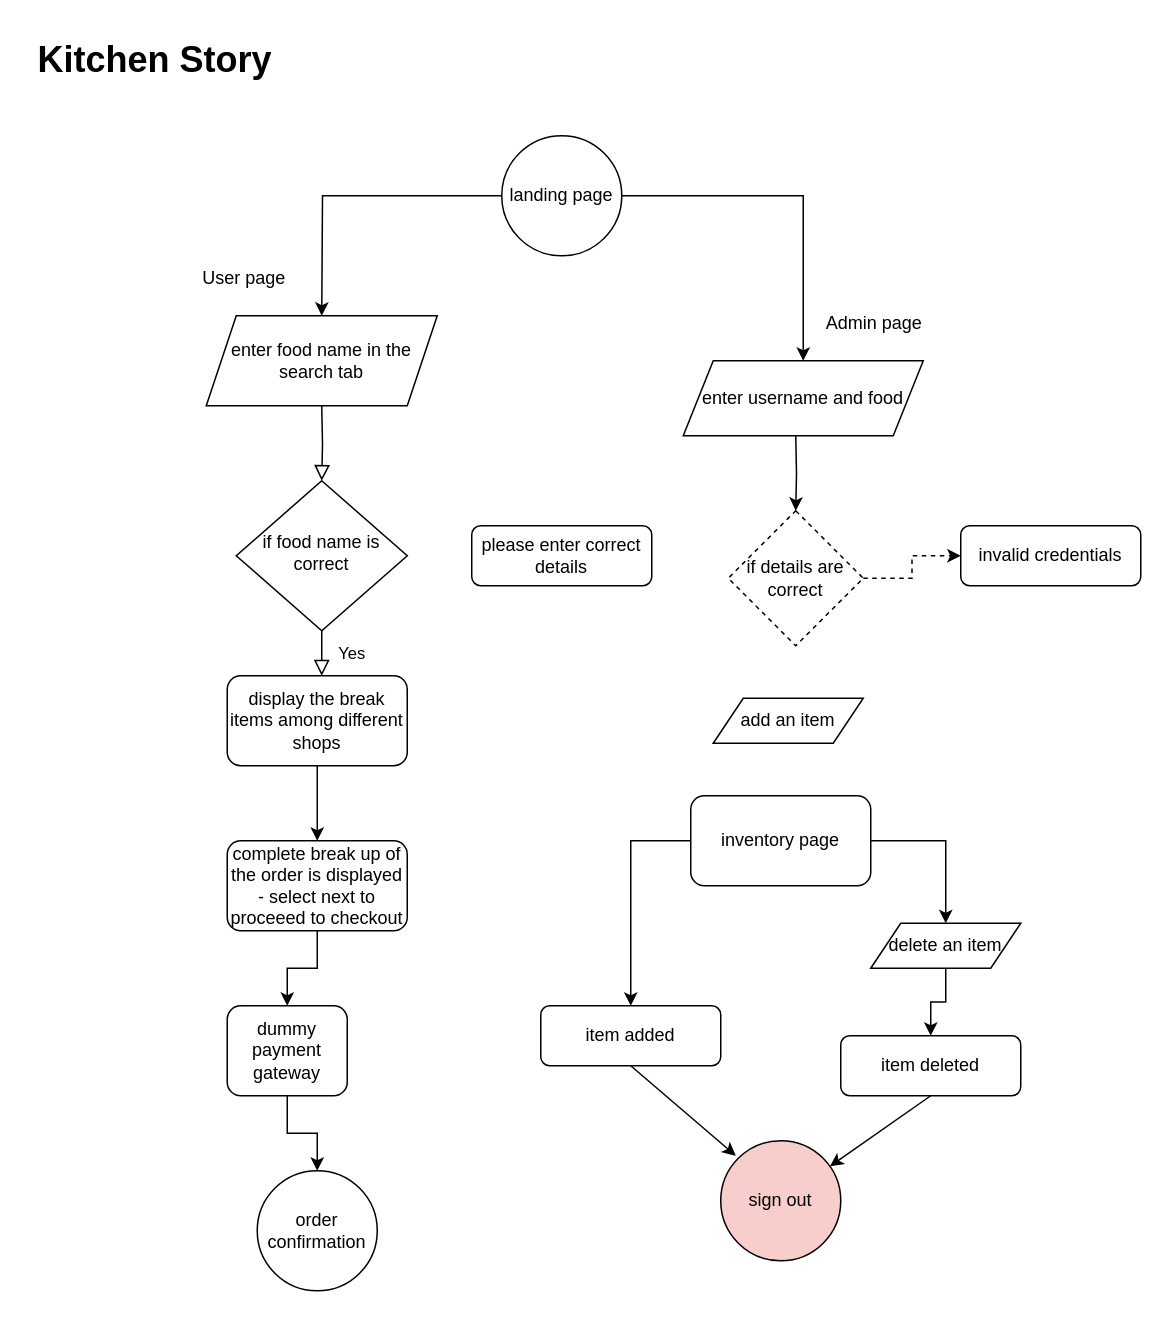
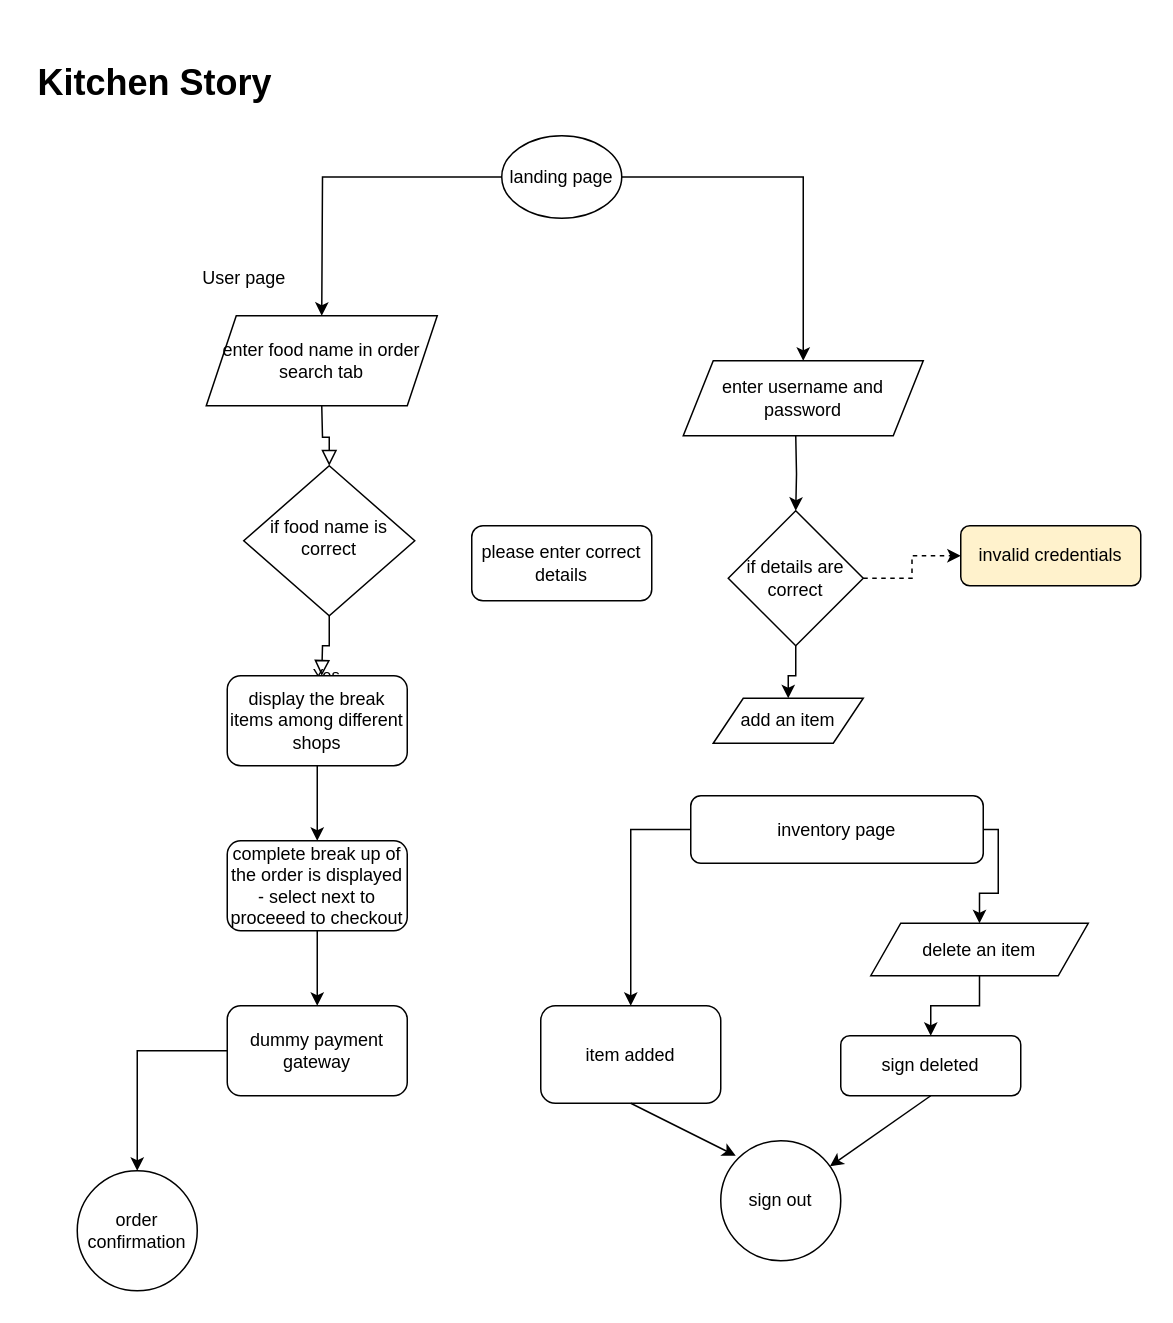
- <mxCell id="36" value="&lt;h1&gt;Kitchen Story&lt;/h1&gt;" style="text;html=1;strokeColor=none;fillColor=none;spacing=5;spacingTop=-20;whiteSpace=wrap;overflow=hidden;rounded=0;" vertex="1" parent="1"><mxGeometry x="20" y="20" width="190" height="120" as="geometry" /></mxCell>
+ <mxCell id="36" value="&lt;h1&gt;Kitchen Story&lt;/h1&gt;" style="text;html=1;strokeColor=none;fillColor=none;spacing=5;spacingTop=-20;whiteSpace=wrap;overflow=hidden;rounded=0;" vertex="1" parent="1"><mxGeometry x="20" y="35" width="190" height="120" as="geometry" /></mxCell>
- <mxCell id="6" value="landing page" style="ellipse;whiteSpace=wrap;html=1;aspect=fixed;" parent="1" vertex="1"><mxGeometry x="334" y="90" width="80" height="80" as="geometry" /></mxCell>
+ <mxCell id="6" value="landing page" style="ellipse;whiteSpace=wrap;html=1;aspect=fixed;" parent="1" vertex="1"><mxGeometry x="334" y="90" width="80" height="55" as="geometry" /></mxCell>
- <mxCell id="34" value="Admin page" style="text;html=1;strokeColor=none;fillColor=none;align=center;verticalAlign=middle;whiteSpace=wrap;rounded=0;" vertex="1" parent="1"><mxGeometry x="540" y="200" width="85" height="30" as="geometry" /></mxCell>
- <mxCell id="26" value="enter food name in the search tab" style="shape=parallelogram;perimeter=parallelogramPerimeter;whiteSpace=wrap;html=1;fixedSize=1;" vertex="1" parent="1"><mxGeometry x="137" y="210" width="154" height="60" as="geometry" /></mxCell>
+ <mxCell id="26" value="enter food name in order search tab" style="shape=parallelogram;perimeter=parallelogramPerimeter;whiteSpace=wrap;html=1;fixedSize=1;" vertex="1" parent="1"><mxGeometry x="137" y="210" width="154" height="60" as="geometry" /></mxCell>
- <mxCell id="27" value="enter username and food" style="shape=parallelogram;perimeter=parallelogramPerimeter;whiteSpace=wrap;html=1;fixedSize=1;" vertex="1" parent="1"><mxGeometry x="455" y="240" width="160" height="50" as="geometry" /></mxCell>
+ <mxCell id="27" value="enter username and password" style="shape=parallelogram;perimeter=parallelogramPerimeter;whiteSpace=wrap;html=1;fixedSize=1;" vertex="1" parent="1"><mxGeometry x="455" y="240" width="160" height="50" as="geometry" /></mxCell>
- <mxCell id="4" value="if food name is correct" style="rhombus;whiteSpace=wrap;html=1;shadow=0;fontFamily=Helvetica;fontSize=12;align=center;strokeWidth=1;spacing=6;spacingTop=-4;" parent="1" vertex="1"><mxGeometry x="157" y="320" width="114" height="100" as="geometry" /></mxCell>
+ <mxCell id="4" value="if food name is correct" style="rhombus;whiteSpace=wrap;html=1;shadow=0;fontFamily=Helvetica;fontSize=12;align=center;strokeWidth=1;spacing=6;spacingTop=-4;" parent="1" vertex="1"><mxGeometry x="162" y="310" width="114" height="100" as="geometry" /></mxCell>
- <mxCell id="5" value="please enter correct details" style="rounded=1;whiteSpace=wrap;html=1;fontSize=12;glass=0;strokeWidth=1;shadow=0;" parent="1" vertex="1"><mxGeometry x="314" y="350" width="120" height="40" as="geometry" /></mxCell>
+ <mxCell id="5" value="please enter correct details" style="rounded=1;whiteSpace=wrap;html=1;fontSize=12;glass=0;strokeWidth=1;shadow=0;" parent="1" vertex="1"><mxGeometry x="314" y="350" width="120" height="50" as="geometry" /></mxCell>
- <mxCell id="18" value="invalid credentials" style="rounded=1;whiteSpace=wrap;html=1;fontSize=12;glass=0;strokeWidth=1;shadow=0;" parent="1" vertex="1"><mxGeometry x="640" y="350" width="120" height="40" as="geometry" /></mxCell>
+ <mxCell id="18" value="invalid credentials" style="rounded=1;whiteSpace=wrap;html=1;fontSize=12;glass=0;strokeWidth=1;shadow=0;fillColor=#fff2cc;" parent="1" vertex="1"><mxGeometry x="640" y="350" width="120" height="40" as="geometry" /></mxCell>
- <mxCell id="17" value="if details are correct" style="rhombus;whiteSpace=wrap;html=1;dashed=1;" parent="1" vertex="1"><mxGeometry x="485" y="340" width="90" height="90" as="geometry" /></mxCell>
+ <mxCell id="17" value="if details are correct" style="rhombus;whiteSpace=wrap;html=1;" parent="1" vertex="1"><mxGeometry x="485" y="340" width="90" height="90" as="geometry" /></mxCell>
+ <mxCell id="16" value="" style="edgeStyle=orthogonalEdgeStyle;rounded=0;orthogonalLoop=1;jettySize=auto;html=1;" edge="1" parent="1" source="17" target="28"><mxGeometry relative="1" as="geometry" /></mxCell>
- <mxCell id="29" value="inventory page" style="rounded=1;whiteSpace=wrap;html=1;" vertex="1" parent="1"><mxGeometry x="460" y="530" width="120" height="60" as="geometry" /></mxCell>
+ <mxCell id="29" value="inventory page" style="rounded=1;whiteSpace=wrap;html=1;" vertex="1" parent="1"><mxGeometry x="460" y="530" width="195" height="45" as="geometry" /></mxCell>
- <mxCell id="32" value="delete an item" style="shape=parallelogram;perimeter=parallelogramPerimeter;whiteSpace=wrap;html=1;fixedSize=1;" vertex="1" parent="1"><mxGeometry x="580" y="615" width="100" height="30" as="geometry" /></mxCell>
+ <mxCell id="32" value="delete an item" style="shape=parallelogram;perimeter=parallelogramPerimeter;whiteSpace=wrap;html=1;fixedSize=1;" vertex="1" parent="1"><mxGeometry x="580" y="615" width="145" height="35" as="geometry" /></mxCell>
- <mxCell id="20" value="item added" style="rounded=1;whiteSpace=wrap;html=1;" parent="1" vertex="1"><mxGeometry x="360" y="670" width="120" height="40" as="geometry" /></mxCell>
+ <mxCell id="20" value="item added" style="rounded=1;whiteSpace=wrap;html=1;" parent="1" vertex="1"><mxGeometry x="360" y="670" width="120" height="65" as="geometry" /></mxCell>
- <mxCell id="12" value="dummy payment gateway" style="rounded=1;whiteSpace=wrap;html=1;" parent="1" vertex="1"><mxGeometry x="151" y="670" width="80" height="60" as="geometry" /></mxCell>
+ <mxCell id="12" value="dummy payment gateway" style="rounded=1;whiteSpace=wrap;html=1;" parent="1" vertex="1"><mxGeometry x="151" y="670" width="120" height="60" as="geometry" /></mxCell>
- <mxCell id="21" value="item deleted" style="rounded=1;whiteSpace=wrap;html=1;" parent="1" vertex="1"><mxGeometry x="560" y="690" width="120" height="40" as="geometry" /></mxCell>
+ <mxCell id="21" value="sign deleted" style="rounded=1;whiteSpace=wrap;html=1;" parent="1" vertex="1"><mxGeometry x="560" y="690" width="120" height="40" as="geometry" /></mxCell>
- <mxCell id="19" value="sign out" style="ellipse;whiteSpace=wrap;html=1;aspect=fixed;fillColor=#f8cecc;" parent="1" vertex="1"><mxGeometry x="480" y="760" width="80" height="80" as="geometry" /></mxCell>
+ <mxCell id="19" value="sign out" style="ellipse;whiteSpace=wrap;html=1;aspect=fixed;" parent="1" vertex="1"><mxGeometry x="480" y="760" width="80" height="80" as="geometry" /></mxCell>
- <mxCell id="13" value="order confirmation" style="ellipse;whiteSpace=wrap;html=1;aspect=fixed;" parent="1" vertex="1"><mxGeometry x="171" y="780" width="80" height="80" as="geometry" /></mxCell>
+ <mxCell id="13" value="order confirmation" style="ellipse;whiteSpace=wrap;html=1;aspect=fixed;" parent="1" vertex="1"><mxGeometry x="51" y="780" width="80" height="80" as="geometry" /></mxCell>
